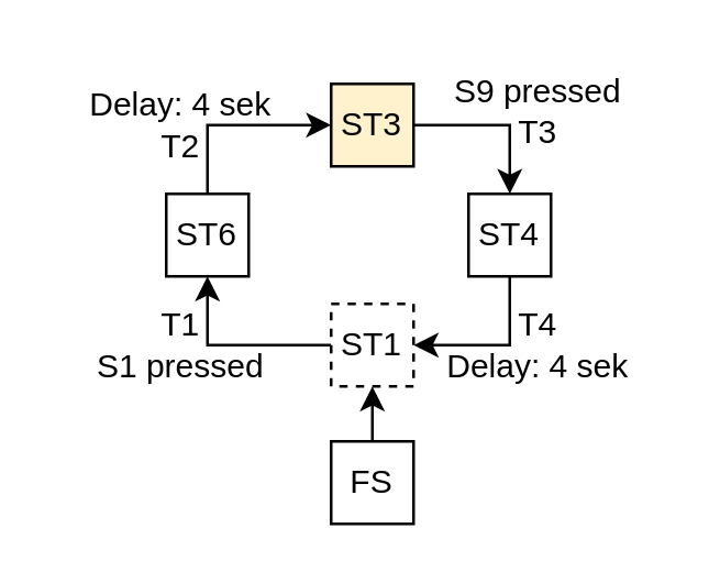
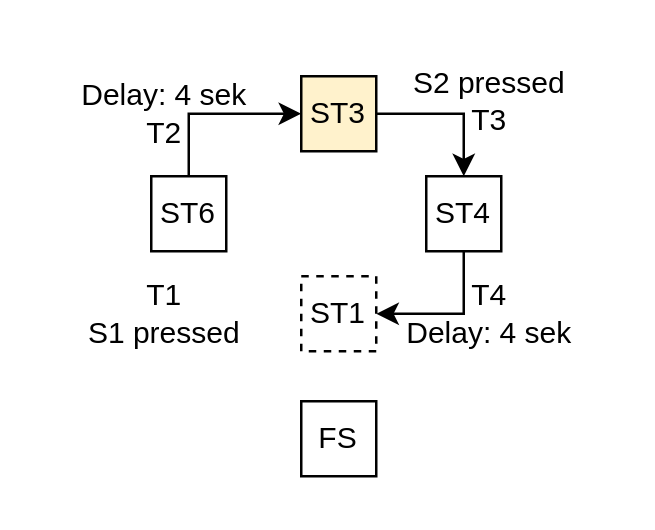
- <mxCell id="13" value="&lt;div&gt;S9 pressed&lt;/div&gt;&lt;div&gt;T3&lt;/div&gt;" style="text;html=1;align=center;verticalAlign=middle;resizable=0;points=[];autosize=1;strokeColor=none;fillColor=none;" vertex="1" parent="1"><mxGeometry x="155" y="20" width="80" height="40" as="geometry" /></mxCell>
+ <mxCell id="13" value="&lt;div&gt;S2 pressed&lt;/div&gt;&lt;div&gt;T3&lt;/div&gt;" style="text;html=1;align=center;verticalAlign=middle;resizable=0;points=[];autosize=1;strokeColor=none;fillColor=none;" vertex="1" parent="1"><mxGeometry x="155" y="20" width="80" height="40" as="geometry" /></mxCell>
- <mxCell id="2" style="edgeStyle=orthogonalEdgeStyle;rounded=0;orthogonalLoop=1;jettySize=auto;html=1;exitX=0;exitY=0.5;exitDx=0;exitDy=0;" edge="1" parent="1" source="3" target="7"><mxGeometry relative="1" as="geometry" /></mxCell>
- <mxCell id="4" style="edgeStyle=orthogonalEdgeStyle;rounded=0;orthogonalLoop=1;jettySize=auto;html=1;exitX=0.5;exitY=0;exitDx=0;exitDy=0;entryX=0.5;entryY=1;entryDx=0;entryDy=0;" edge="1" parent="1" source="5" target="3"><mxGeometry relative="1" as="geometry" /></mxCell>
